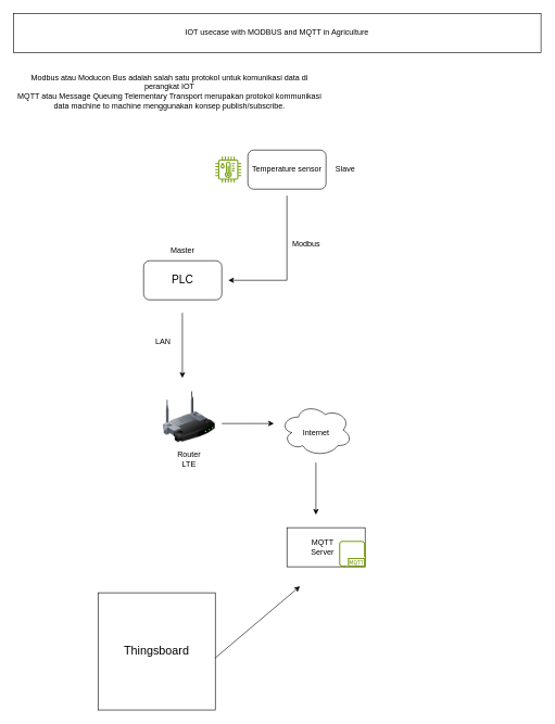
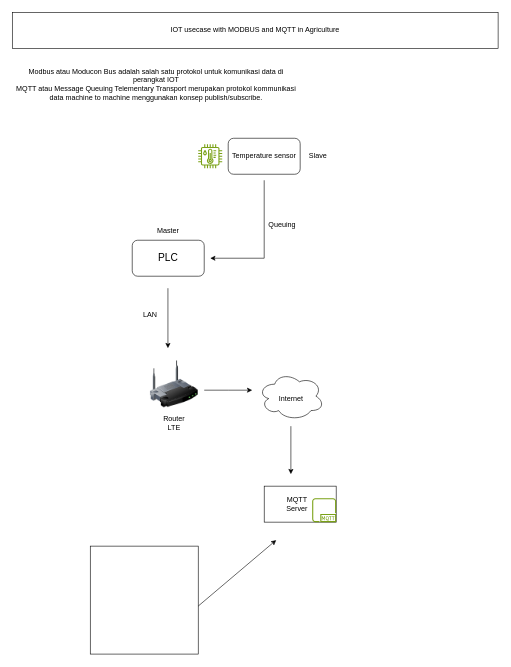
- <mxCell id="23" value="Modbus" style="text;html=1;align=center;verticalAlign=middle;whiteSpace=wrap;rounded=0;" vertex="1" parent="1"><mxGeometry x="440" y="360" width="60" height="30" as="geometry" /></mxCell>
+ <mxCell id="23" value="Queuing" style="text;html=1;align=center;verticalAlign=middle;whiteSpace=wrap;rounded=0;" vertex="1" parent="1"><mxGeometry x="440" y="360" width="60" height="30" as="geometry" /></mxCell>
- <mxCell id="8" value="Thingsboard" style="text;html=1;align=center;verticalAlign=middle;whiteSpace=wrap;rounded=0;strokeWidth=6;fontSize=18;" vertex="1" parent="1"><mxGeometry x="170" y="960" width="140" height="80" as="geometry" /></mxCell>
